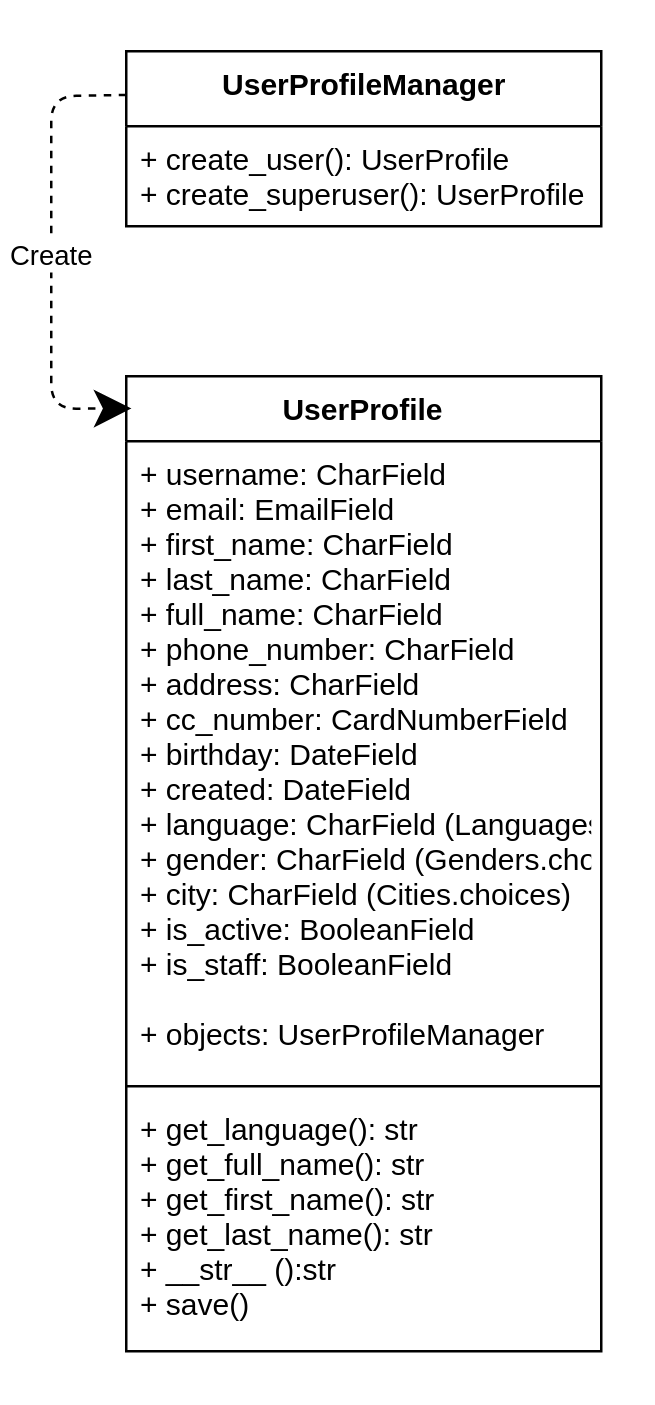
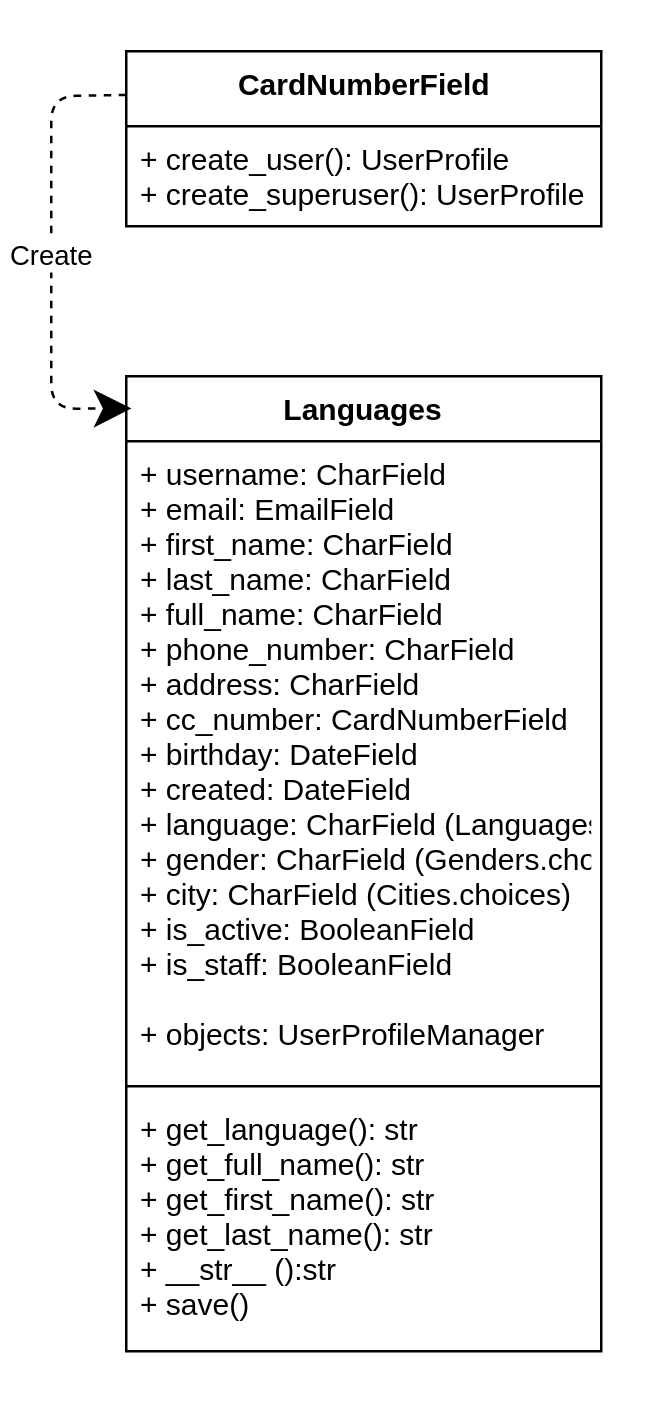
- <mxCell id="2" value="&lt;span style=&quot;font-style: normal&quot;&gt;&lt;b&gt;UserProfileManager&lt;/b&gt;&lt;/span&gt;" style="swimlane;fontStyle=2;align=center;verticalAlign=top;childLayout=stackLayout;horizontal=1;startSize=30;horizontalStack=0;resizeParent=1;resizeParentMax=0;resizeLast=0;collapsible=1;marginBottom=0;html=1;" vertex="1" parent="1"><mxGeometry x="50" y="20" width="190" height="70" as="geometry" /></mxCell>
+ <mxCell id="2" value="&lt;span style=&quot;font-style: normal&quot;&gt;&lt;b&gt;CardNumberField&lt;/b&gt;&lt;/span&gt;" style="swimlane;fontStyle=2;align=center;verticalAlign=top;childLayout=stackLayout;horizontal=1;startSize=30;horizontalStack=0;resizeParent=1;resizeParentMax=0;resizeLast=0;collapsible=1;marginBottom=0;html=1;" vertex="1" parent="1"><mxGeometry x="50" y="20" width="190" height="70" as="geometry" /></mxCell>
- <mxCell id="4" value="UserProfile" style="swimlane;fontStyle=1;align=center;verticalAlign=top;childLayout=stackLayout;horizontal=1;startSize=26;horizontalStack=0;resizeParent=1;resizeParentMax=0;resizeLast=0;collapsible=1;marginBottom=0;fontColor=#000000;" vertex="1" parent="1"><mxGeometry x="50" y="150" width="190" height="390" as="geometry" /></mxCell>
+ <mxCell id="4" value="Languages" style="swimlane;fontStyle=1;align=center;verticalAlign=top;childLayout=stackLayout;horizontal=1;startSize=26;horizontalStack=0;resizeParent=1;resizeParentMax=0;resizeLast=0;collapsible=1;marginBottom=0;fontColor=#000000;" vertex="1" parent="1"><mxGeometry x="50" y="150" width="190" height="390" as="geometry" /></mxCell>
